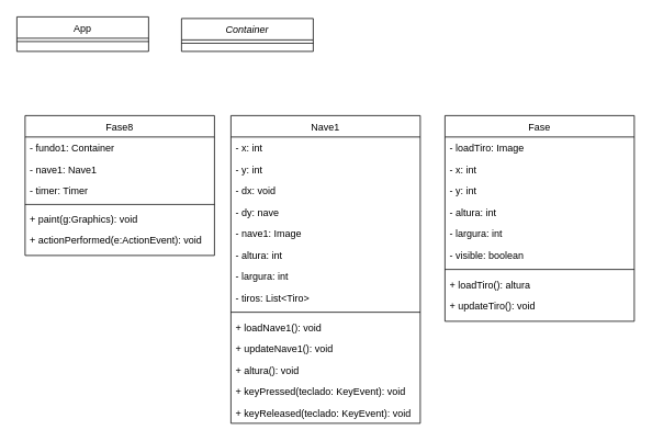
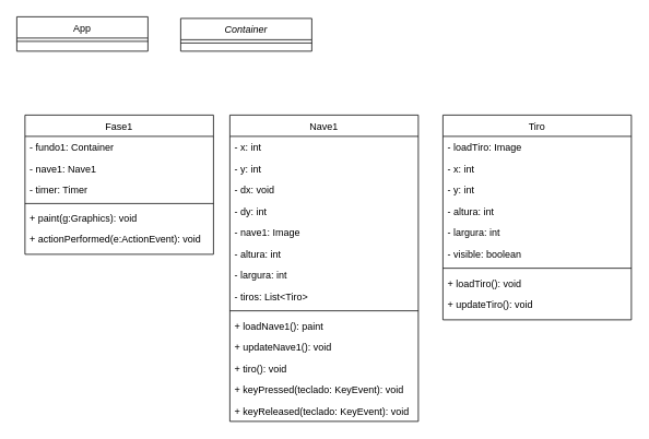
- <mxCell id="6" value="Fase8" style="swimlane;fontStyle=0;align=center;verticalAlign=top;childLayout=stackLayout;horizontal=1;startSize=26;horizontalStack=0;resizeParent=1;resizeLast=0;collapsible=1;marginBottom=0;rounded=0;shadow=0;strokeWidth=1;" parent="1" vertex="1"><mxGeometry x="30" y="140" width="230" height="170" as="geometry"><mxRectangle x="550" y="140" width="160" height="26" as="alternateBounds" /></mxGeometry></mxCell>
+ <mxCell id="6" value="Fase1" style="swimlane;fontStyle=0;align=center;verticalAlign=top;childLayout=stackLayout;horizontal=1;startSize=26;horizontalStack=0;resizeParent=1;resizeLast=0;collapsible=1;marginBottom=0;rounded=0;shadow=0;strokeWidth=1;" parent="1" vertex="1"><mxGeometry x="30" y="140" width="230" height="170" as="geometry"><mxRectangle x="550" y="140" width="160" height="26" as="alternateBounds" /></mxGeometry></mxCell>
- <mxCell id="28" value="Fase" style="swimlane;fontStyle=0;align=center;verticalAlign=top;childLayout=stackLayout;horizontal=1;startSize=26;horizontalStack=0;resizeParent=1;resizeLast=0;collapsible=1;marginBottom=0;rounded=0;shadow=0;strokeWidth=1;" vertex="1" parent="1"><mxGeometry x="540" y="140" width="230" height="250" as="geometry"><mxRectangle x="550" y="140" width="160" height="26" as="alternateBounds" /></mxGeometry></mxCell>
+ <mxCell id="28" value="Tiro" style="swimlane;fontStyle=0;align=center;verticalAlign=top;childLayout=stackLayout;horizontal=1;startSize=26;horizontalStack=0;resizeParent=1;resizeLast=0;collapsible=1;marginBottom=0;rounded=0;shadow=0;strokeWidth=1;" vertex="1" parent="1"><mxGeometry x="540" y="140" width="230" height="250" as="geometry"><mxRectangle x="550" y="140" width="160" height="26" as="alternateBounds" /></mxGeometry></mxCell>
- <mxCell id="17" value="- dy: nave" style="text;align=left;verticalAlign=top;spacingLeft=4;spacingRight=4;overflow=hidden;rotatable=0;points=[[0,0.5],[1,0.5]];portConstraint=eastwest;rounded=0;shadow=0;html=0;" vertex="1" parent="13"><mxGeometry y="104" width="230" height="26" as="geometry" /></mxCell>
+ <mxCell id="17" value="- dy: int" style="text;align=left;verticalAlign=top;spacingLeft=4;spacingRight=4;overflow=hidden;rotatable=0;points=[[0,0.5],[1,0.5]];portConstraint=eastwest;rounded=0;shadow=0;html=0;" vertex="1" parent="13"><mxGeometry y="104" width="230" height="26" as="geometry" /></mxCell>
- <mxCell id="36" value="+ loadTiro(): altura" style="text;align=left;verticalAlign=top;spacingLeft=4;spacingRight=4;overflow=hidden;rotatable=0;points=[[0,0.5],[1,0.5]];portConstraint=eastwest;" vertex="1" parent="28"><mxGeometry y="192" width="230" height="26" as="geometry" /></mxCell>
+ <mxCell id="36" value="+ loadTiro(): void" style="text;align=left;verticalAlign=top;spacingLeft=4;spacingRight=4;overflow=hidden;rotatable=0;points=[[0,0.5],[1,0.5]];portConstraint=eastwest;" vertex="1" parent="28"><mxGeometry y="192" width="230" height="26" as="geometry" /></mxCell>
- <mxCell id="23" value="+ loadNave1(): void" style="text;align=left;verticalAlign=top;spacingLeft=4;spacingRight=4;overflow=hidden;rotatable=0;points=[[0,0.5],[1,0.5]];portConstraint=eastwest;" vertex="1" parent="13"><mxGeometry y="244" width="230" height="26" as="geometry" /></mxCell>
+ <mxCell id="23" value="+ loadNave1(): paint" style="text;align=left;verticalAlign=top;spacingLeft=4;spacingRight=4;overflow=hidden;rotatable=0;points=[[0,0.5],[1,0.5]];portConstraint=eastwest;" vertex="1" parent="13"><mxGeometry y="244" width="230" height="26" as="geometry" /></mxCell>
- <mxCell id="25" value="+ altura(): void" style="text;align=left;verticalAlign=top;spacingLeft=4;spacingRight=4;overflow=hidden;rotatable=0;points=[[0,0.5],[1,0.5]];portConstraint=eastwest;" vertex="1" parent="13"><mxGeometry y="296" width="230" height="26" as="geometry" /></mxCell>
+ <mxCell id="25" value="+ tiro(): void" style="text;align=left;verticalAlign=top;spacingLeft=4;spacingRight=4;overflow=hidden;rotatable=0;points=[[0,0.5],[1,0.5]];portConstraint=eastwest;" vertex="1" parent="13"><mxGeometry y="296" width="230" height="26" as="geometry" /></mxCell>
